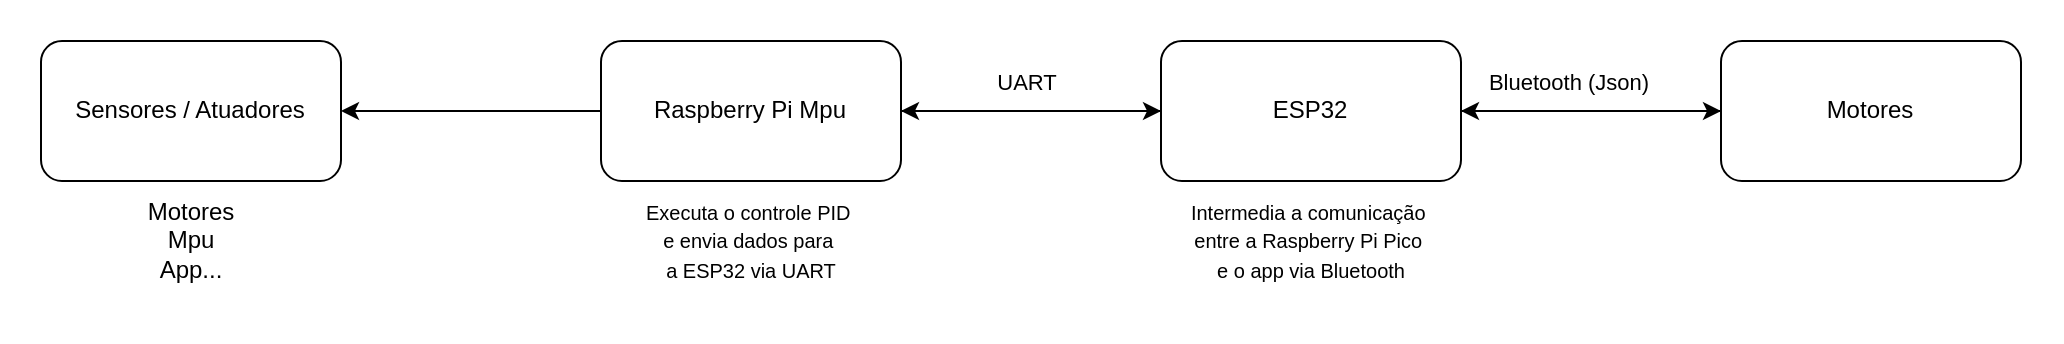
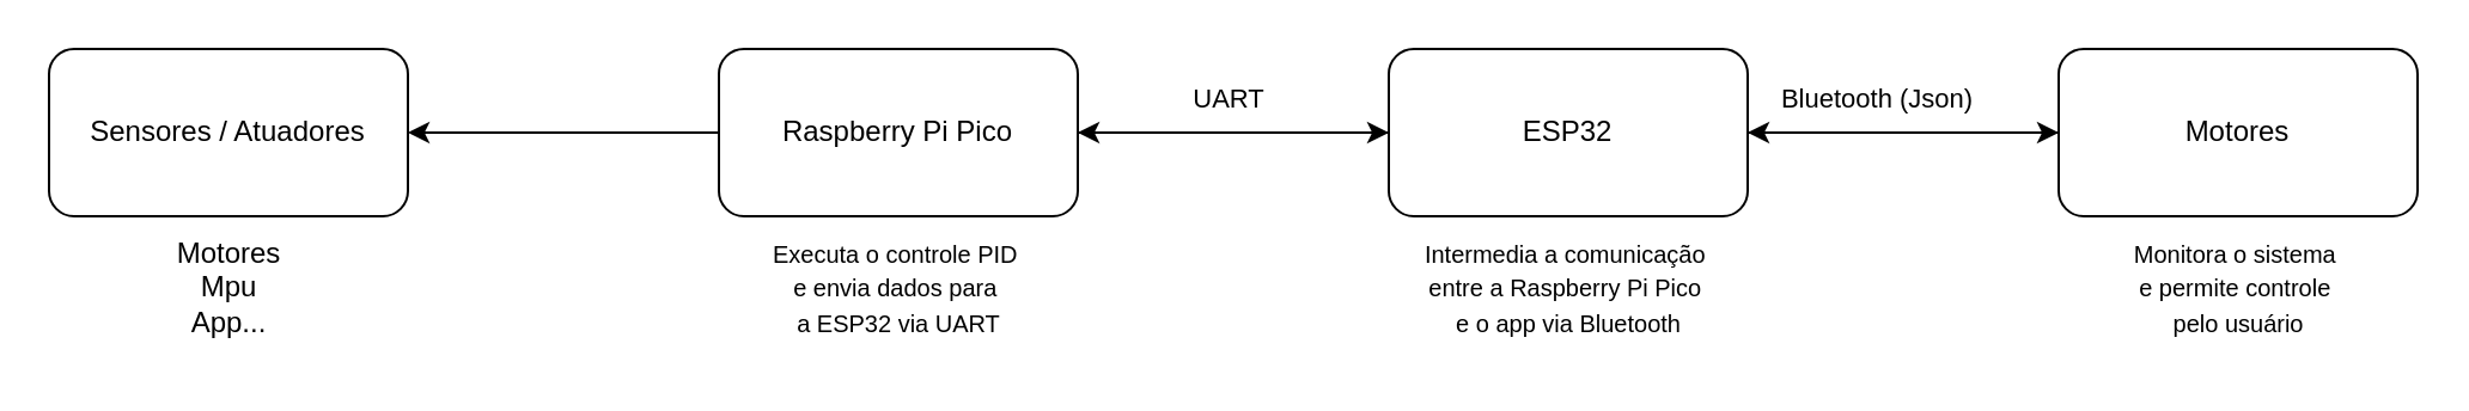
- <mxCell id="6" value="Raspberry Pi Mpu" style="rounded=1;whiteSpace=wrap;html=1;fontSize=12;glass=0;strokeWidth=1;shadow=0;" parent="1" vertex="1"><mxGeometry x="300" y="20" width="150" height="70" as="geometry" /></mxCell>
+ <mxCell id="6" value="Raspberry Pi Pico" style="rounded=1;whiteSpace=wrap;html=1;fontSize=12;glass=0;strokeWidth=1;shadow=0;" parent="1" vertex="1"><mxGeometry x="300" y="20" width="150" height="70" as="geometry" /></mxCell>
+ <mxCell id="16" value="&lt;font style=&quot;font-size: 10px;&quot;&gt;Monitora o sistema&amp;nbsp;&lt;/font&gt;&lt;div&gt;&lt;font style=&quot;font-size: 10px;&quot;&gt;e permite&amp;nbsp;&lt;span style=&quot;background-color: transparent; color: light-dark(rgb(0, 0, 0), rgb(255, 255, 255));&quot;&gt;controle&amp;nbsp;&lt;/span&gt;&lt;/font&gt;&lt;/div&gt;&lt;div&gt;&lt;span style=&quot;background-color: transparent; color: light-dark(rgb(0, 0, 0), rgb(255, 255, 255));&quot;&gt;&lt;font style=&quot;font-size: 10px;&quot;&gt;pelo usuário&lt;/font&gt;&lt;/span&gt;&lt;/div&gt;" style="text;html=1;align=center;verticalAlign=middle;resizable=0;points=[];autosize=1;strokeWidth=1;" parent="1" vertex="1"><mxGeometry x="880" y="90" width="110" height="60" as="geometry" /></mxCell>
